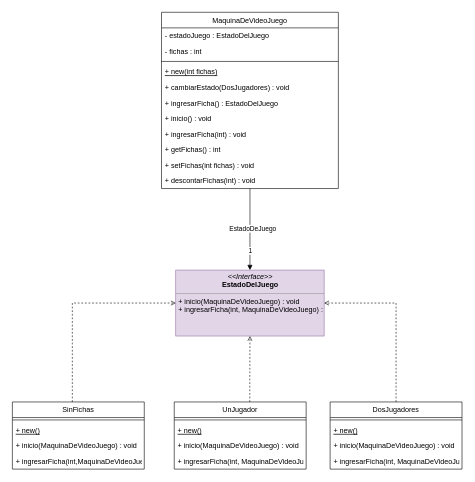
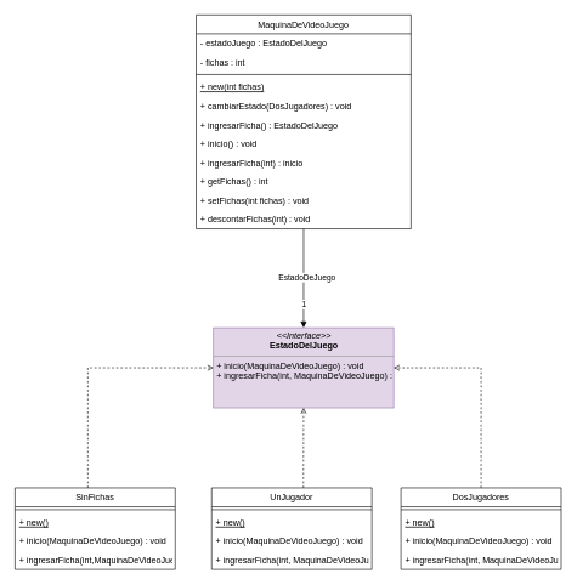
- <mxCell id="13" value="+ ingresarFicha(int) : void" style="text;align=left;verticalAlign=top;spacingLeft=4;spacingRight=4;overflow=hidden;rotatable=0;points=[[0,0.5],[1,0.5]];portConstraint=eastwest;" vertex="1" parent="5"><mxGeometry y="190" width="295" height="26" as="geometry" /></mxCell>
+ <mxCell id="13" value="+ ingresarFicha(int) : inicio" style="text;align=left;verticalAlign=top;spacingLeft=4;spacingRight=4;overflow=hidden;rotatable=0;points=[[0,0.5],[1,0.5]];portConstraint=eastwest;" vertex="1" parent="5"><mxGeometry y="190" width="295" height="26" as="geometry" /></mxCell>
